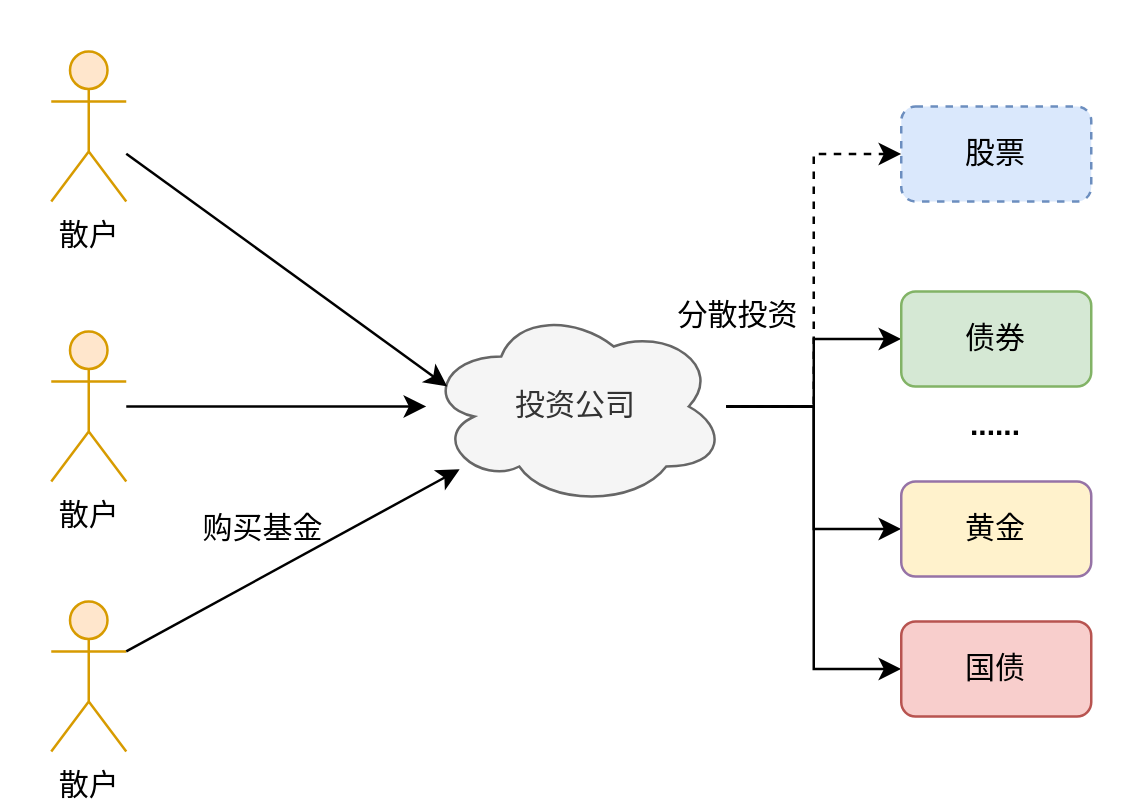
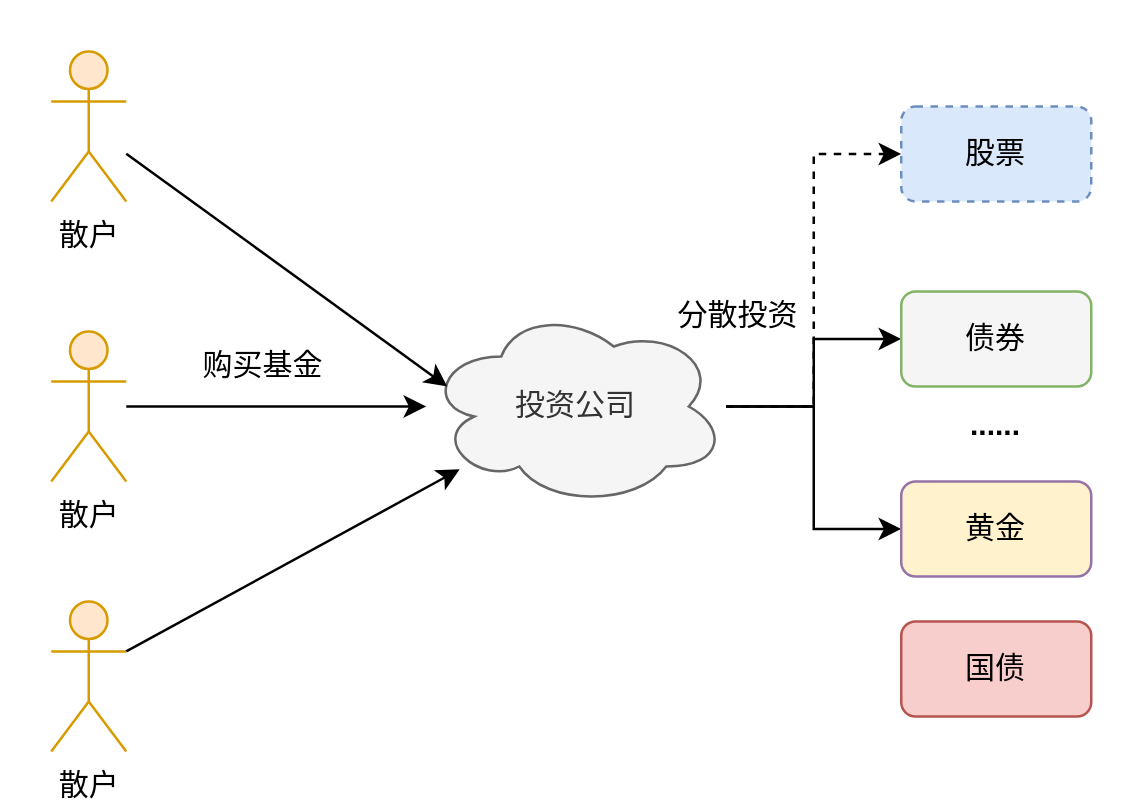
- <mxCell id="14" value="债券" style="rounded=1;whiteSpace=wrap;html=1;fillColor=#d5e8d4;strokeColor=#82b366;" vertex="1" parent="1"><mxGeometry x="360" y="116" width="76" height="38" as="geometry" /></mxCell>
+ <mxCell id="14" value="债券" style="rounded=1;whiteSpace=wrap;html=1;fillColor=#f5f5f5;strokeColor=#82b366;" vertex="1" parent="1"><mxGeometry x="360" y="116" width="76" height="38" as="geometry" /></mxCell>
- <mxCell id="19" value="购买基金" style="text;html=1;strokeColor=none;fillColor=none;align=center;verticalAlign=middle;whiteSpace=wrap;rounded=0;" vertex="1" parent="1"><mxGeometry x="75" y="201" width="60" height="20" as="geometry" /></mxCell>
+ <mxCell id="19" value="购买基金" style="text;html=1;strokeColor=none;fillColor=none;align=center;verticalAlign=middle;whiteSpace=wrap;rounded=0;" vertex="1" parent="1"><mxGeometry x="75" y="136" width="60" height="20" as="geometry" /></mxCell>
- <mxCell id="9" style="edgeStyle=orthogonalEdgeStyle;rounded=0;orthogonalLoop=1;jettySize=auto;html=1;entryX=0;entryY=0.5;entryDx=0;entryDy=0;" edge="1" parent="1" source="10" target="16"><mxGeometry relative="1" as="geometry" /></mxCell>
